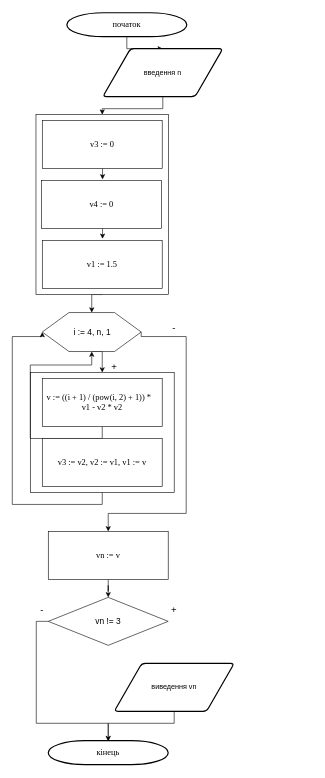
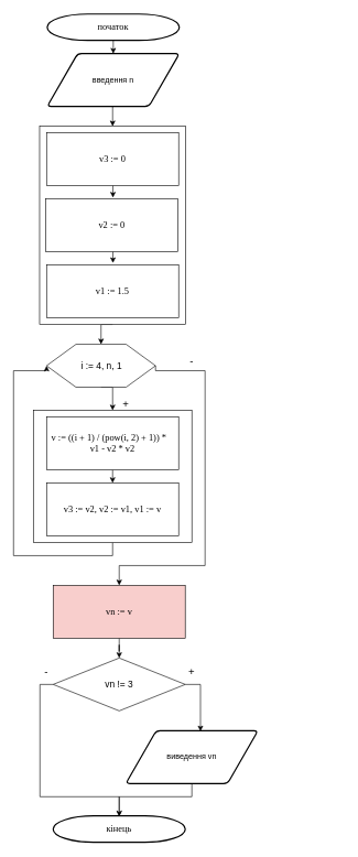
- <mxCell id="18" value="&lt;font face=&quot;Times New Roman&quot; style=&quot;font-size: 14px&quot;&gt;початок&lt;/font&gt;" style="strokeWidth=2;html=1;shape=mxgraph.flowchart.terminator;whiteSpace=wrap;" vertex="1" parent="1"><mxGeometry x="111" y="20" width="200" height="40" as="geometry" /></mxCell>
+ <mxCell id="18" value="&lt;font face=&quot;Times New Roman&quot; style=&quot;font-size: 14px&quot;&gt;початок&lt;/font&gt;" style="strokeWidth=2;html=1;shape=mxgraph.flowchart.terminator;whiteSpace=wrap;" vertex="1" parent="1"><mxGeometry x="71" y="20" width="200" height="40" as="geometry" /></mxCell>
- <mxCell id="20" value="введення n" style="shape=parallelogram;html=1;strokeWidth=2;perimeter=parallelogramPerimeter;whiteSpace=wrap;rounded=1;arcSize=12;size=0.23;" vertex="1" parent="1"><mxGeometry x="171" y="80" width="200" height="80" as="geometry" /></mxCell>
+ <mxCell id="20" value="введення n" style="shape=parallelogram;html=1;strokeWidth=2;perimeter=parallelogramPerimeter;whiteSpace=wrap;rounded=1;arcSize=12;size=0.23;" vertex="1" parent="1"><mxGeometry x="71" y="80" width="200" height="80" as="geometry" /></mxCell>
- <mxCell id="30" value="&lt;font face=&quot;times new roman, serif&quot;&gt;&lt;span style=&quot;font-size: 14px&quot;&gt;v4 := 0&lt;/span&gt;&lt;/font&gt;" style="rounded=0;whiteSpace=wrap;html=1;" vertex="1" parent="1"><mxGeometry x="69" y="300" width="200" height="80" as="geometry" /></mxCell>
+ <mxCell id="30" value="&lt;font face=&quot;times new roman, serif&quot;&gt;&lt;span style=&quot;font-size: 14px&quot;&gt;v2 := 0&lt;/span&gt;&lt;/font&gt;" style="rounded=0;whiteSpace=wrap;html=1;" vertex="1" parent="1"><mxGeometry x="69" y="300" width="200" height="80" as="geometry" /></mxCell>
- <mxCell id="25" style="edgeStyle=orthogonalEdgeStyle;rounded=0;orthogonalLoop=1;jettySize=auto;html=1;exitX=0.5;exitY=1;exitDx=0;exitDy=0;" edge="1" parent="1" source="26" target="24"><mxGeometry relative="1" as="geometry" /></mxCell>
+ <mxCell id="25" style="edgeStyle=orthogonalEdgeStyle;rounded=0;orthogonalLoop=1;jettySize=auto;html=1;exitX=0.5;exitY=1;exitDx=0;exitDy=0;entryX=0.5;entryY=0;entryDx=0;entryDy=0;" edge="1" parent="1" source="26" target="27"><mxGeometry relative="1" as="geometry" /></mxCell>
- <mxCell id="12" value="&lt;p class=&quot;MsoNormal&quot; style=&quot;font-size: 14px&quot;&gt;&lt;font face=&quot;times new roman, serif&quot;&gt;vn := v&lt;/font&gt;&lt;/p&gt;" style="rounded=0;whiteSpace=wrap;html=1;" parent="1" vertex="1"><mxGeometry x="80" y="885" width="200" height="80" as="geometry" /></mxCell>
+ <mxCell id="12" value="&lt;p class=&quot;MsoNormal&quot; style=&quot;font-size: 14px&quot;&gt;&lt;font face=&quot;times new roman, serif&quot;&gt;vn := v&lt;/font&gt;&lt;/p&gt;" style="rounded=0;whiteSpace=wrap;html=1;fillColor=#f8cecc;" parent="1" vertex="1"><mxGeometry x="80" y="885" width="200" height="80" as="geometry" /></mxCell>
+ <mxCell id="7" style="edgeStyle=orthogonalEdgeStyle;rounded=0;orthogonalLoop=1;jettySize=auto;html=1;exitX=1;exitY=0.5;exitDx=0;exitDy=0;entryX=0.565;entryY=0.013;entryDx=0;entryDy=0;entryPerimeter=0;" parent="1" source="9" target="4" edge="1"><mxGeometry relative="1" as="geometry" /></mxCell>
